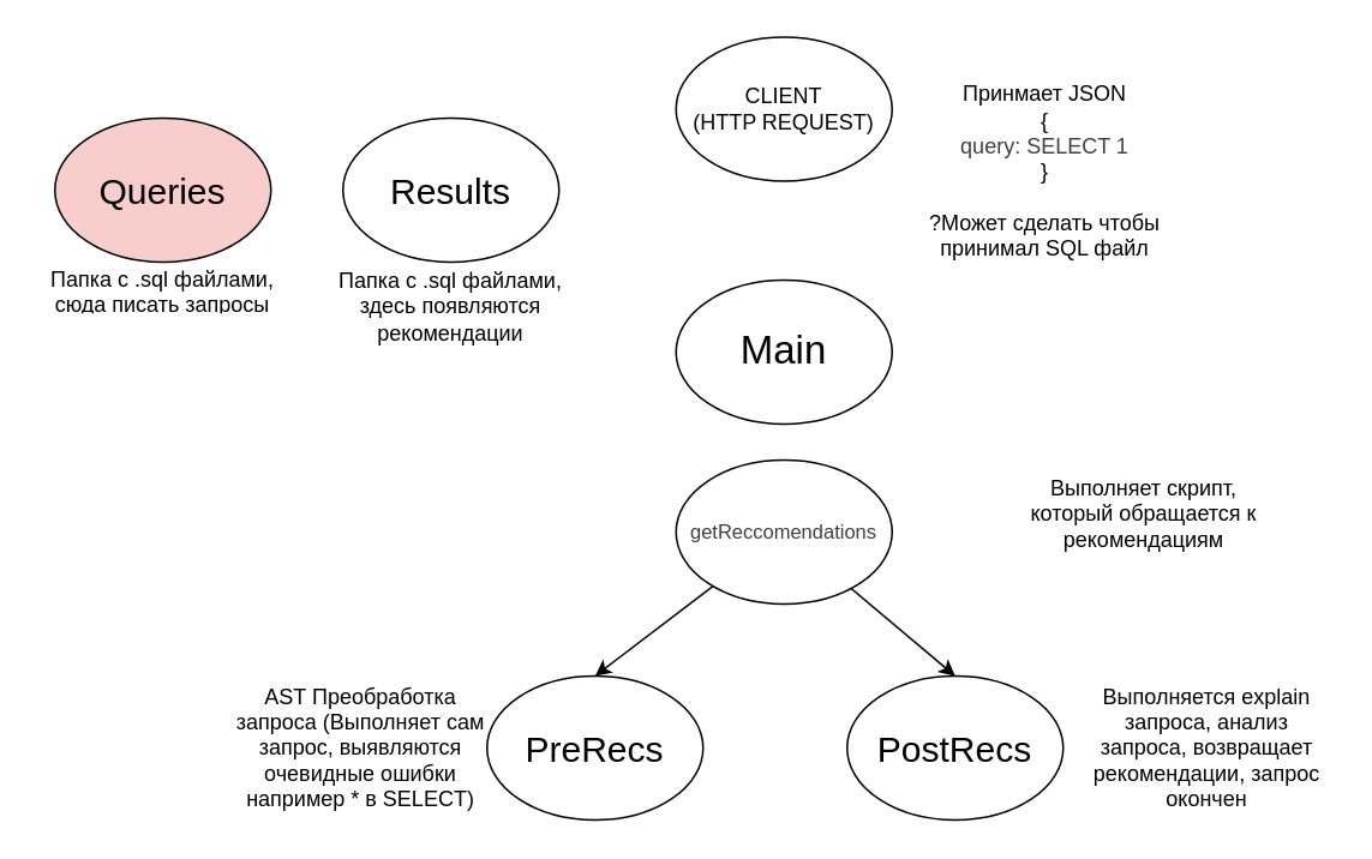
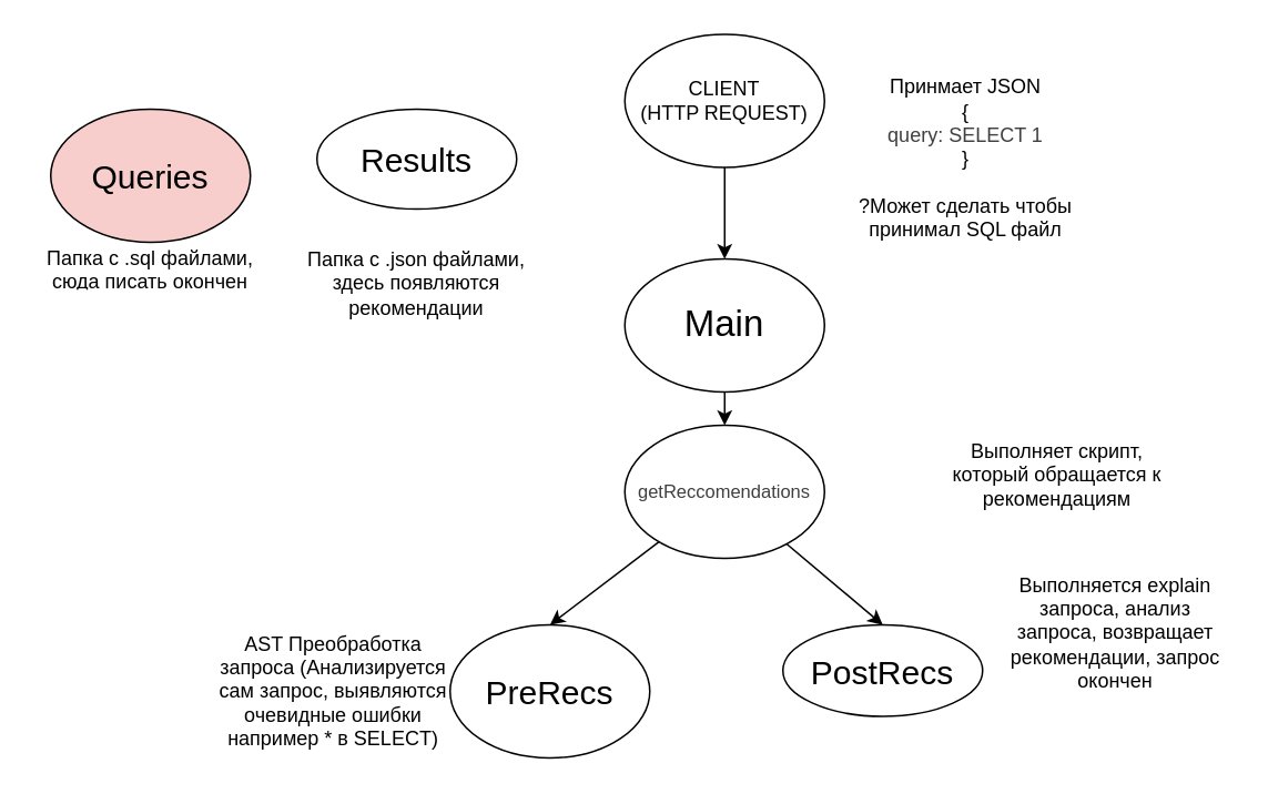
- <mxCell id="16" value="&lt;span style=&quot;font-size: 20px;&quot;&gt;Results&lt;/span&gt;" style="ellipse;whiteSpace=wrap;html=1;" vertex="1" parent="1"><mxGeometry x="190" y="65" width="120" height="80" as="geometry" /></mxCell>
+ <mxCell id="16" value="&lt;span style=&quot;font-size: 20px;&quot;&gt;Results&lt;/span&gt;" style="ellipse;whiteSpace=wrap;html=1;" vertex="1" parent="1"><mxGeometry x="190" y="65" width="120" height="60" as="geometry" /></mxCell>
+ <mxCell id="2" style="edgeStyle=none;html=1;entryX=0.5;entryY=0;entryDx=0;entryDy=0;" parent="1" source="3" target="14" edge="1"><mxGeometry relative="1" as="geometry" /></mxCell>
- <mxCell id="17" value="Папка с .sql файлами,&lt;div&gt;сюда писать запросы&lt;/div&gt;" style="text;html=1;strokeColor=none;fillColor=none;align=center;verticalAlign=middle;whiteSpace=wrap;overflow=hidden;" vertex="1" parent="1"><mxGeometry x="20" y="145" width="140" height="30" as="geometry" /></mxCell>
+ <mxCell id="17" value="Папка с .sql файлами,&lt;div&gt;сюда писать окончен&lt;/div&gt;" style="text;html=1;strokeColor=none;fillColor=none;align=center;verticalAlign=middle;whiteSpace=wrap;overflow=hidden;" vertex="1" parent="1"><mxGeometry x="20" y="145" width="140" height="30" as="geometry" /></mxCell>
- <mxCell id="18" value="Папка с .sql файлами,&lt;div&gt;здесь появляются рекомендации&lt;/div&gt;" style="text;html=1;strokeColor=none;fillColor=none;align=center;verticalAlign=middle;whiteSpace=wrap;overflow=hidden;" vertex="1" parent="1"><mxGeometry x="180" y="145" width="140" height="50" as="geometry" /></mxCell>
+ <mxCell id="18" value="Папка с .json файлами,&lt;div&gt;здесь появляются рекомендации&lt;/div&gt;" style="text;html=1;strokeColor=none;fillColor=none;align=center;verticalAlign=middle;whiteSpace=wrap;overflow=hidden;" vertex="1" parent="1"><mxGeometry x="180" y="145" width="140" height="50" as="geometry" /></mxCell>
+ <mxCell id="13" style="edgeStyle=none;html=1;entryX=0.5;entryY=0;entryDx=0;entryDy=0;" parent="1" source="14" target="6" edge="1"><mxGeometry relative="1" as="geometry" /></mxCell>
- <mxCell id="8" value="AST Преобработка запроса (Выполняет сам запрос, выявляются очевидные ошибки&lt;div&gt;например * в SELECT)&lt;/div&gt;" style="text;html=1;strokeColor=none;fillColor=none;align=center;verticalAlign=middle;whiteSpace=wrap;overflow=hidden;" parent="1" vertex="1"><mxGeometry x="130" y="375" width="140" height="80" as="geometry" /></mxCell>
+ <mxCell id="8" value="AST Преобработка запроса (Анализируется сам запрос, выявляются очевидные ошибки&lt;div&gt;например * в SELECT)&lt;/div&gt;" style="text;html=1;strokeColor=none;fillColor=none;align=center;verticalAlign=middle;whiteSpace=wrap;overflow=hidden;" parent="1" vertex="1"><mxGeometry x="130" y="375" width="140" height="80" as="geometry" /></mxCell>
- <mxCell id="9" value="&lt;font style=&quot;font-size: 20px;&quot;&gt;PostRecs&lt;/font&gt;" style="ellipse;whiteSpace=wrap;html=1;" parent="1" vertex="1"><mxGeometry x="470" y="375" width="120" height="80" as="geometry" /></mxCell>
+ <mxCell id="9" value="&lt;font style=&quot;font-size: 20px;&quot;&gt;PostRecs&lt;/font&gt;" style="ellipse;whiteSpace=wrap;html=1;" parent="1" vertex="1"><mxGeometry x="470" y="375" width="120" height="55" as="geometry" /></mxCell>
- <mxCell id="10" value="Выполняется explain запроса, анализ запроса, возвращает рекомендации, запрос окончен" style="text;html=1;strokeColor=none;fillColor=none;align=center;verticalAlign=middle;whiteSpace=wrap;overflow=hidden;" parent="1" vertex="1"><mxGeometry x="600" y="375" width="140" height="80" as="geometry" /></mxCell>
+ <mxCell id="10" value="Выполняется explain запроса, анализ запроса, возвращает рекомендации, запрос окончен" style="text;html=1;strokeColor=none;fillColor=none;align=center;verticalAlign=middle;whiteSpace=wrap;overflow=hidden;" parent="1" vertex="1"><mxGeometry x="600" y="340" width="140" height="80" as="geometry" /></mxCell>
